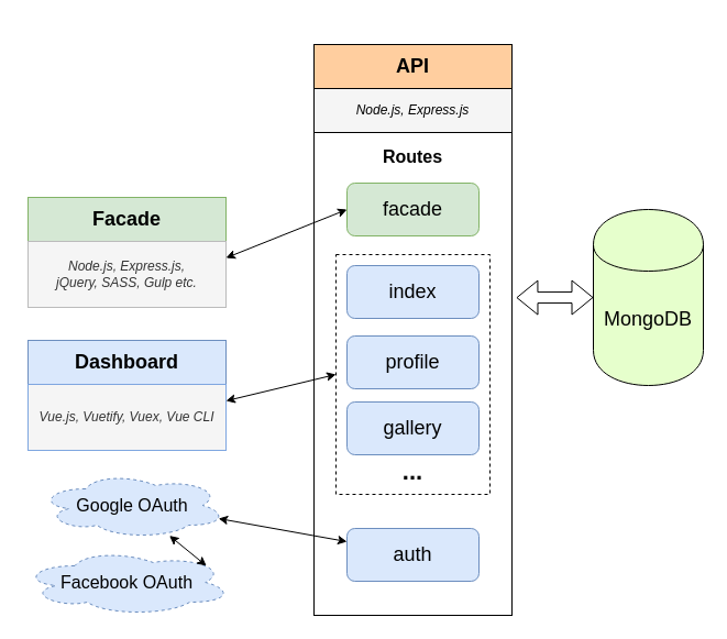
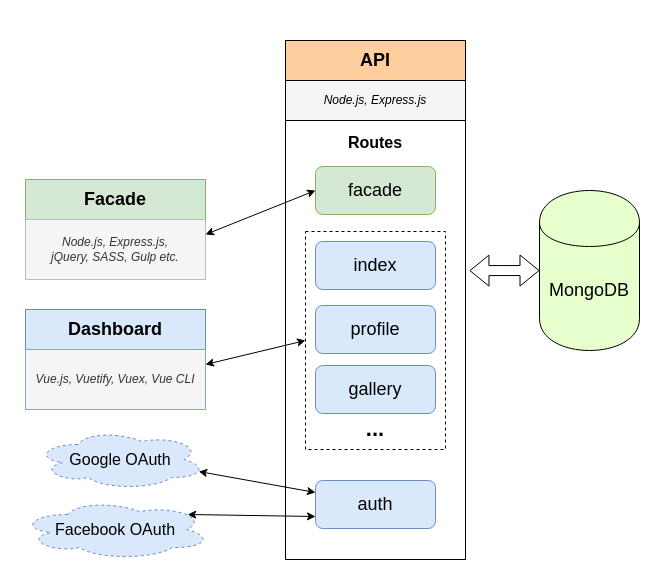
- <mxCell id="25" style="edgeStyle=none;rounded=0;orthogonalLoop=1;jettySize=auto;html=1;exitX=0.88;exitY=0.25;exitDx=0;exitDy=0;exitPerimeter=0;startArrow=classic;startFill=1;fontSize=16;" edge="1" parent="1" source="11" target="10"><mxGeometry relative="1" as="geometry" /></mxCell>
+ <mxCell id="25" style="edgeStyle=none;rounded=0;orthogonalLoop=1;jettySize=auto;html=1;exitX=0.88;exitY=0.25;exitDx=0;exitDy=0;exitPerimeter=0;entryX=0;entryY=0.75;entryDx=0;entryDy=0;startArrow=classic;startFill=1;fontSize=16;" edge="1" parent="1" source="11" target="18"><mxGeometry relative="1" as="geometry" /></mxCell>
